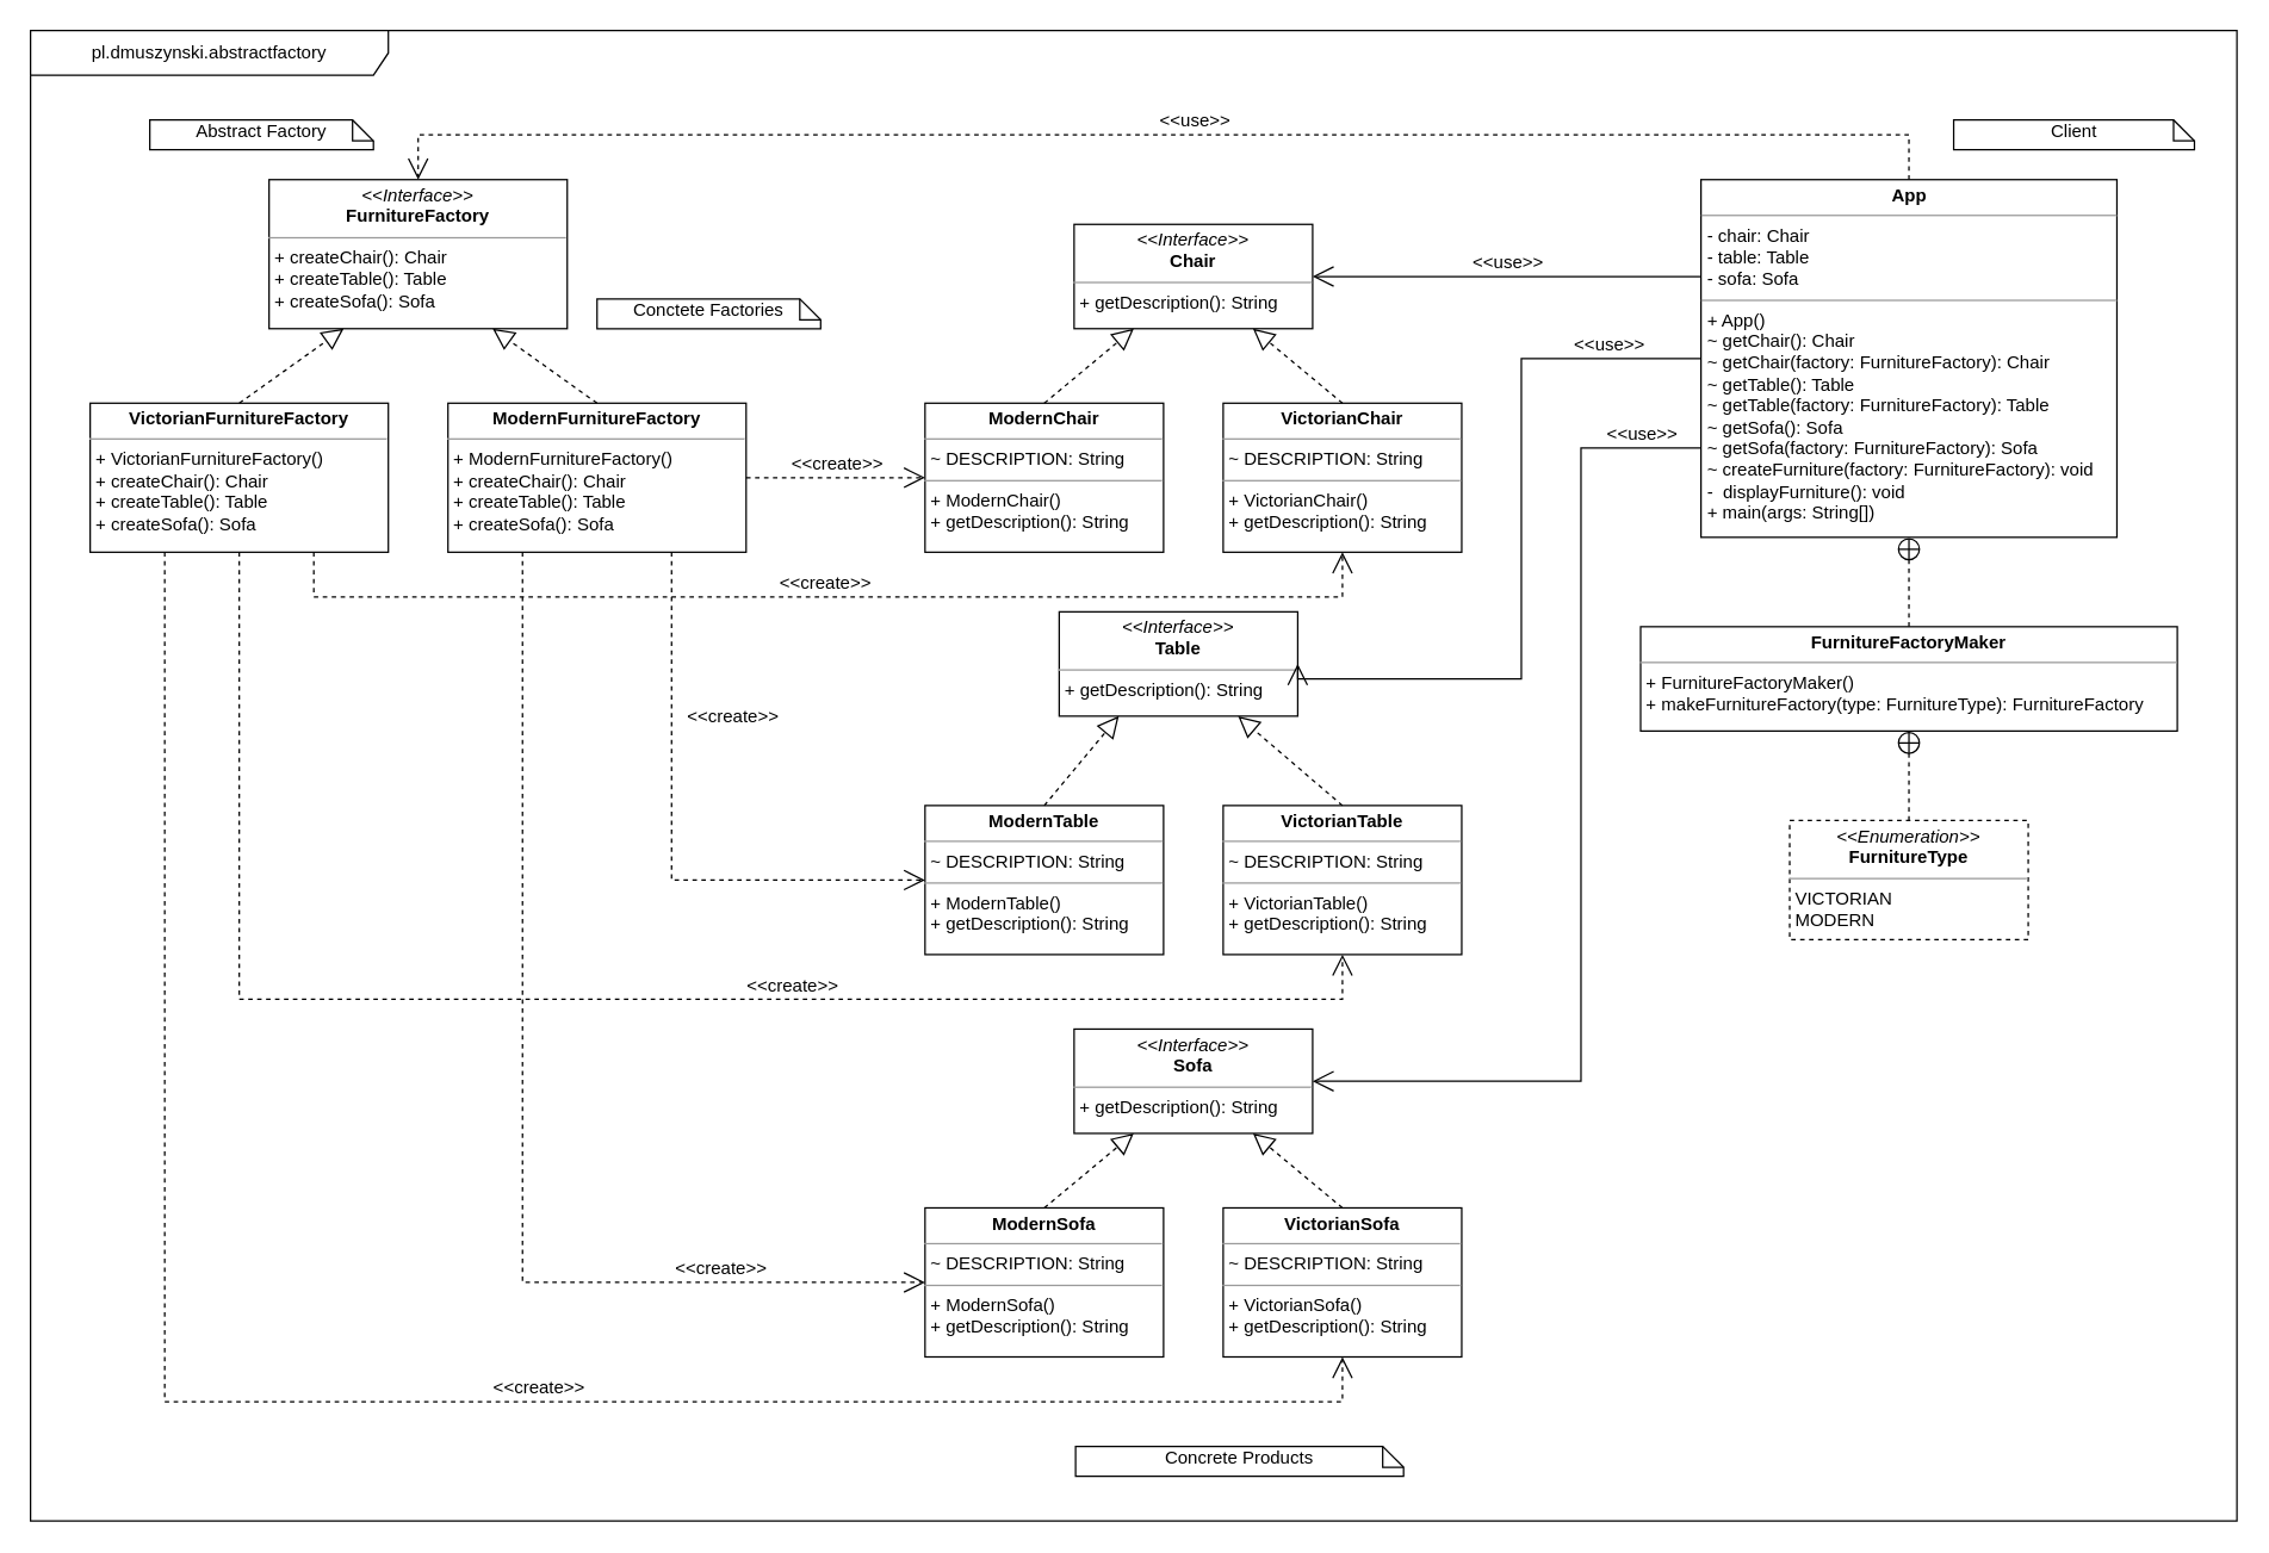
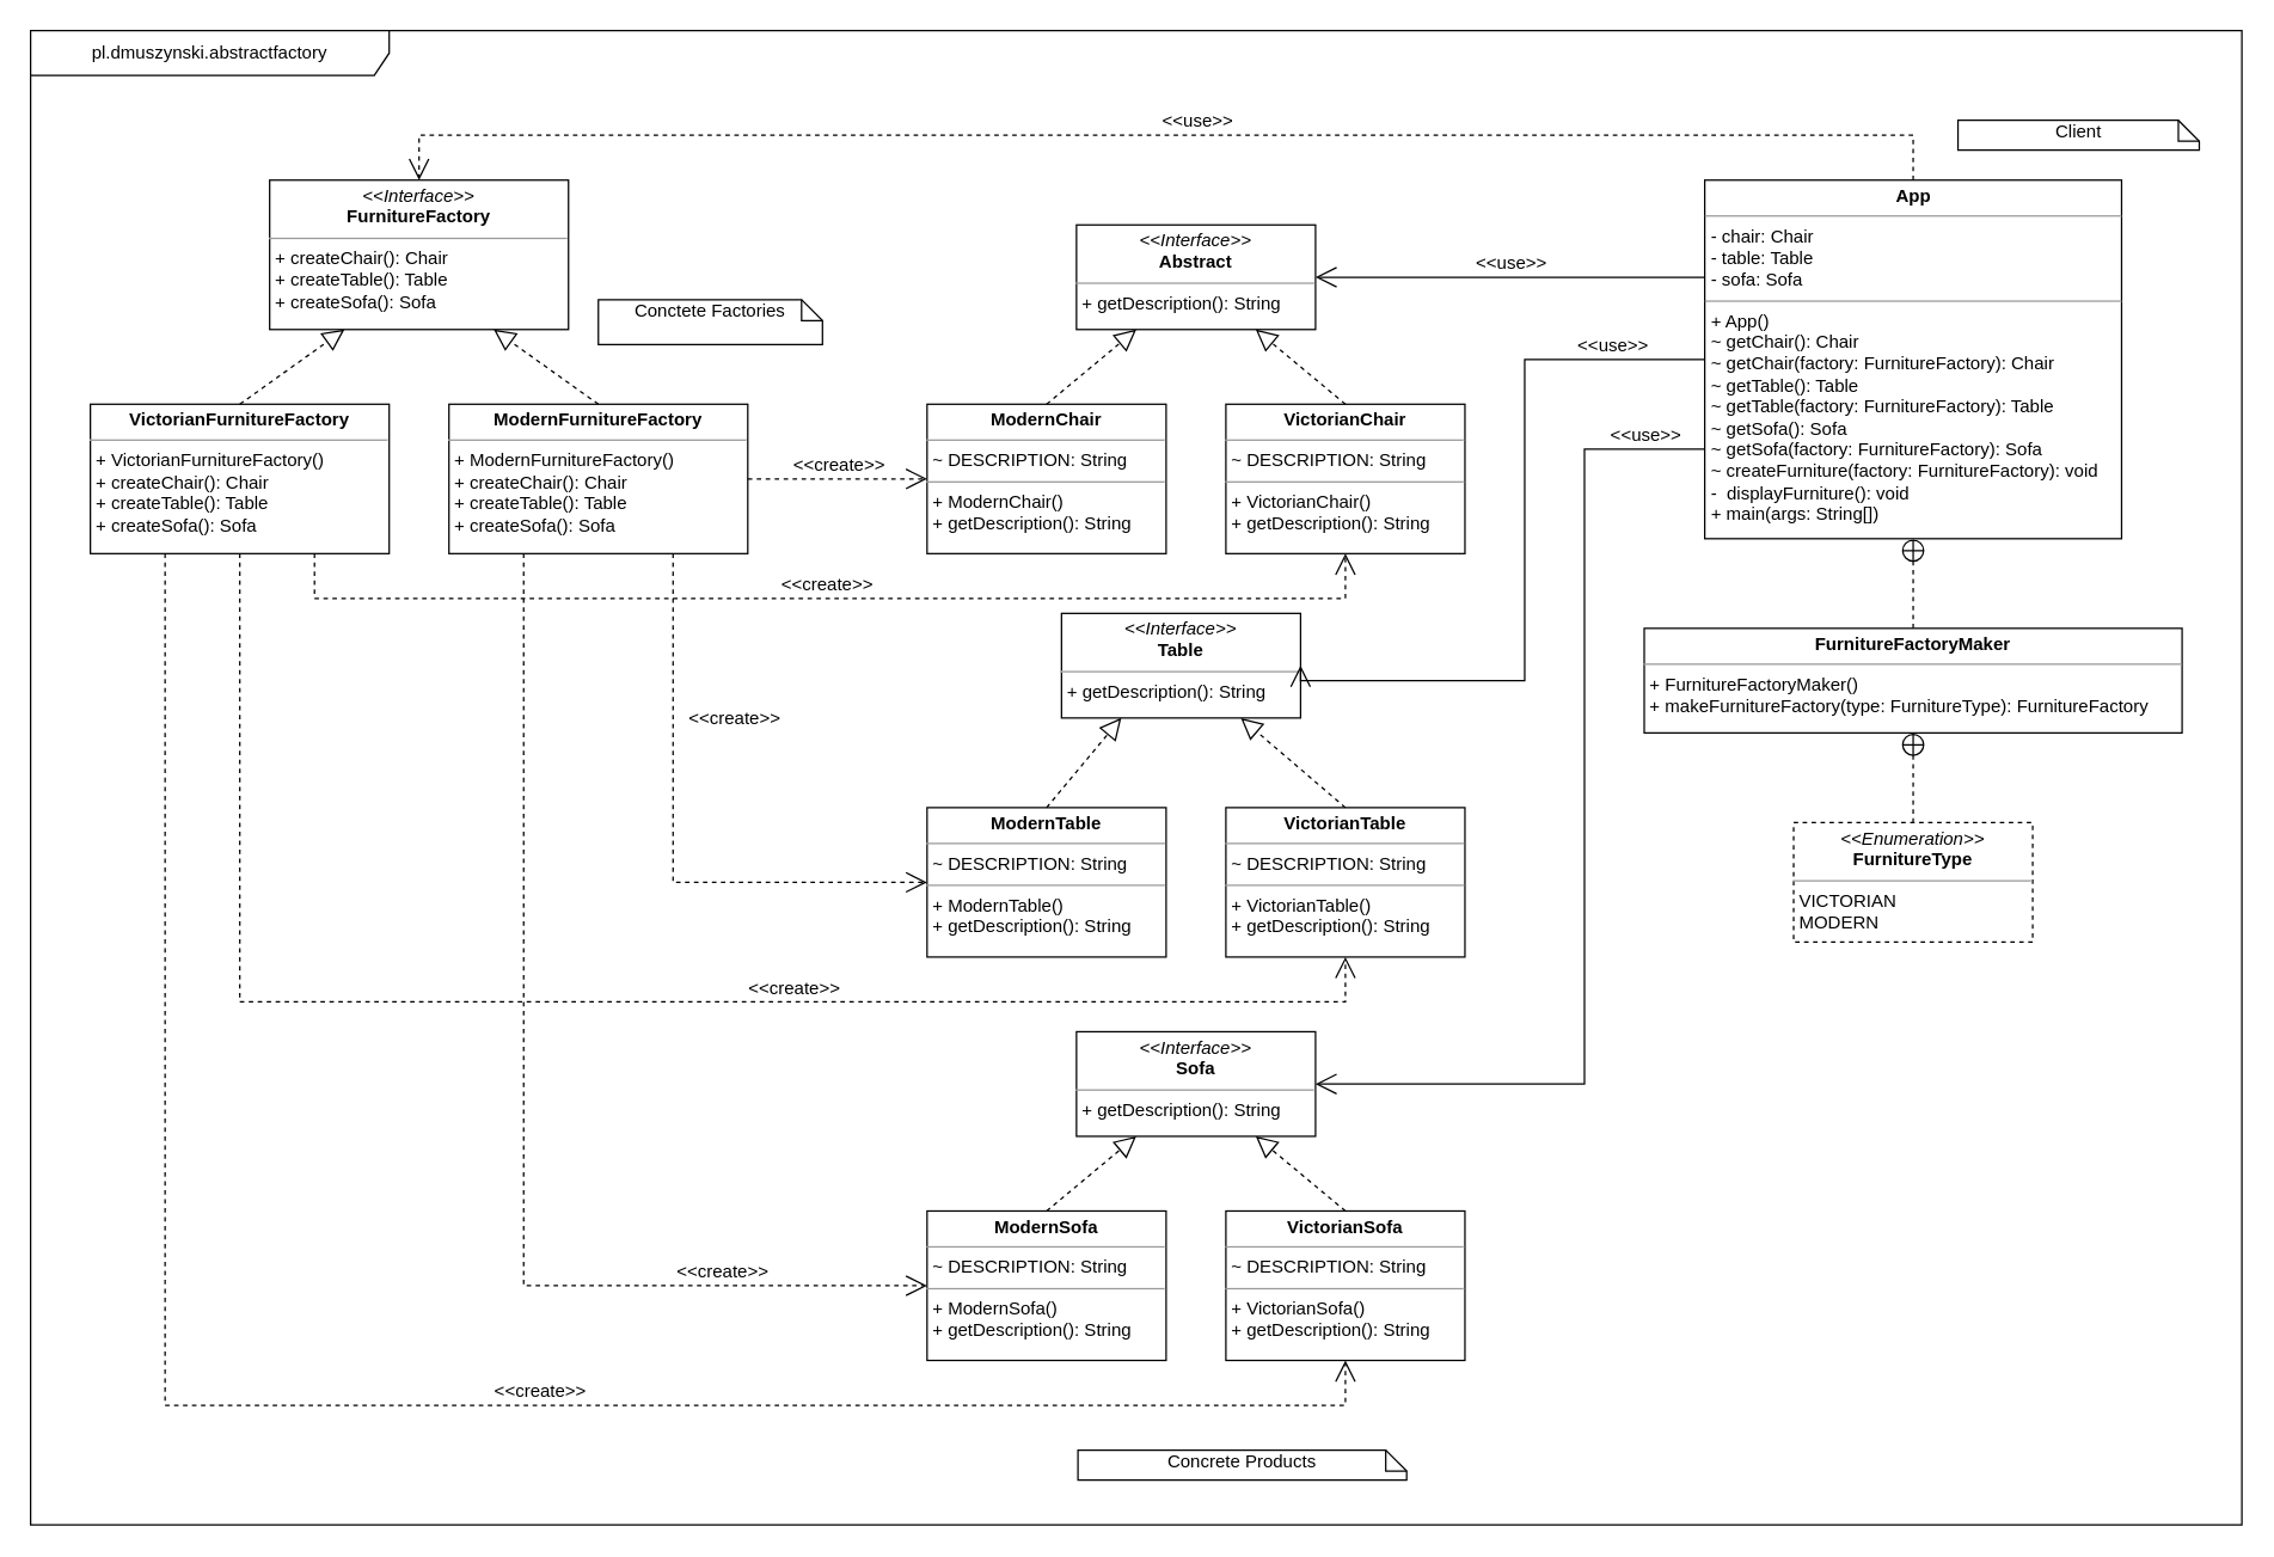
- <mxCell id="48" value="&lt;div&gt;&lt;span&gt;Abstract Factory&lt;/span&gt;&lt;/div&gt;" style="shape=note;whiteSpace=wrap;html=1;size=14;verticalAlign=top;align=center;spacingTop=-6;" parent="1" vertex="1"><mxGeometry x="100" y="80" width="150" height="20" as="geometry" /></mxCell>
- <mxCell id="6" value="&lt;p style=&quot;margin: 0px ; margin-top: 4px ; text-align: center&quot;&gt;&lt;i&gt;&amp;lt;&amp;lt;Interface&amp;gt;&amp;gt;&lt;/i&gt;&lt;br&gt;&lt;b&gt;Chair&lt;/b&gt;&lt;/p&gt;&lt;hr size=&quot;1&quot;&gt;&lt;p style=&quot;margin: 0px ; margin-left: 4px&quot;&gt;+ getDescription(): String&lt;br&gt;&lt;/p&gt;" style="verticalAlign=top;align=left;overflow=fill;fontSize=12;fontFamily=Helvetica;html=1;" parent="1" vertex="1"><mxGeometry x="720" y="150" width="160" height="70" as="geometry" /></mxCell>
+ <mxCell id="6" value="&lt;p style=&quot;margin: 0px ; margin-top: 4px ; text-align: center&quot;&gt;&lt;i&gt;&amp;lt;&amp;lt;Interface&amp;gt;&amp;gt;&lt;/i&gt;&lt;br&gt;&lt;b&gt;Abstract&lt;/b&gt;&lt;/p&gt;&lt;hr size=&quot;1&quot;&gt;&lt;p style=&quot;margin: 0px ; margin-left: 4px&quot;&gt;+ getDescription(): String&lt;br&gt;&lt;/p&gt;" style="verticalAlign=top;align=left;overflow=fill;fontSize=12;fontFamily=Helvetica;html=1;" parent="1" vertex="1"><mxGeometry x="720" y="150" width="160" height="70" as="geometry" /></mxCell>
- <mxCell id="49" value="&lt;div&gt;&lt;span&gt;Conctete Factories&lt;/span&gt;&lt;/div&gt;" style="shape=note;whiteSpace=wrap;html=1;size=14;verticalAlign=top;align=center;spacingTop=-6;" parent="1" vertex="1"><mxGeometry x="400" y="200" width="150" height="20" as="geometry" /></mxCell>
+ <mxCell id="49" value="&lt;div&gt;&lt;span&gt;Conctete Factories&lt;/span&gt;&lt;/div&gt;" style="shape=note;whiteSpace=wrap;html=1;size=14;verticalAlign=top;align=center;spacingTop=-6;" parent="1" vertex="1"><mxGeometry x="400" y="200" width="150" height="30" as="geometry" /></mxCell>
